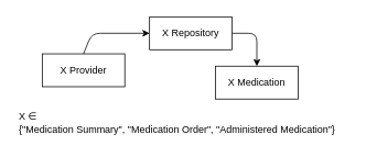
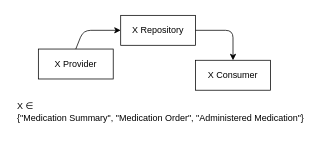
- <mxCell id="2" value="X Repository" style="rounded=0;whiteSpace=wrap;html=1;labelBackgroundColor=none;fontFamily=Helvetica;fontColor=#000000;fillColor=none;strokeColor=#000000;" parent="1" vertex="1"><mxGeometry x="180" y="20" width="100" height="40" as="geometry" /></mxCell>
+ <mxCell id="2" value="X Repository" style="rounded=0;whiteSpace=wrap;html=1;labelBackgroundColor=none;fontFamily=Helvetica;fontColor=#000000;fillColor=none;strokeColor=#000000;" parent="1" vertex="1"><mxGeometry x="160" y="20" width="100" height="40" as="geometry" /></mxCell>
- <mxCell id="5" value="X Medication" style="rounded=0;whiteSpace=wrap;html=1;labelBackgroundColor=none;fontFamily=Helvetica;fontColor=#000000;fillColor=none;strokeColor=#000000;" parent="1" vertex="1"><mxGeometry x="260" y="80" width="100" height="40" as="geometry" /></mxCell>
+ <mxCell id="5" value="X Consumer" style="rounded=0;whiteSpace=wrap;html=1;labelBackgroundColor=none;fontFamily=Helvetica;fontColor=#000000;fillColor=none;strokeColor=#000000;" parent="1" vertex="1"><mxGeometry x="260" y="80" width="100" height="40" as="geometry" /></mxCell>
